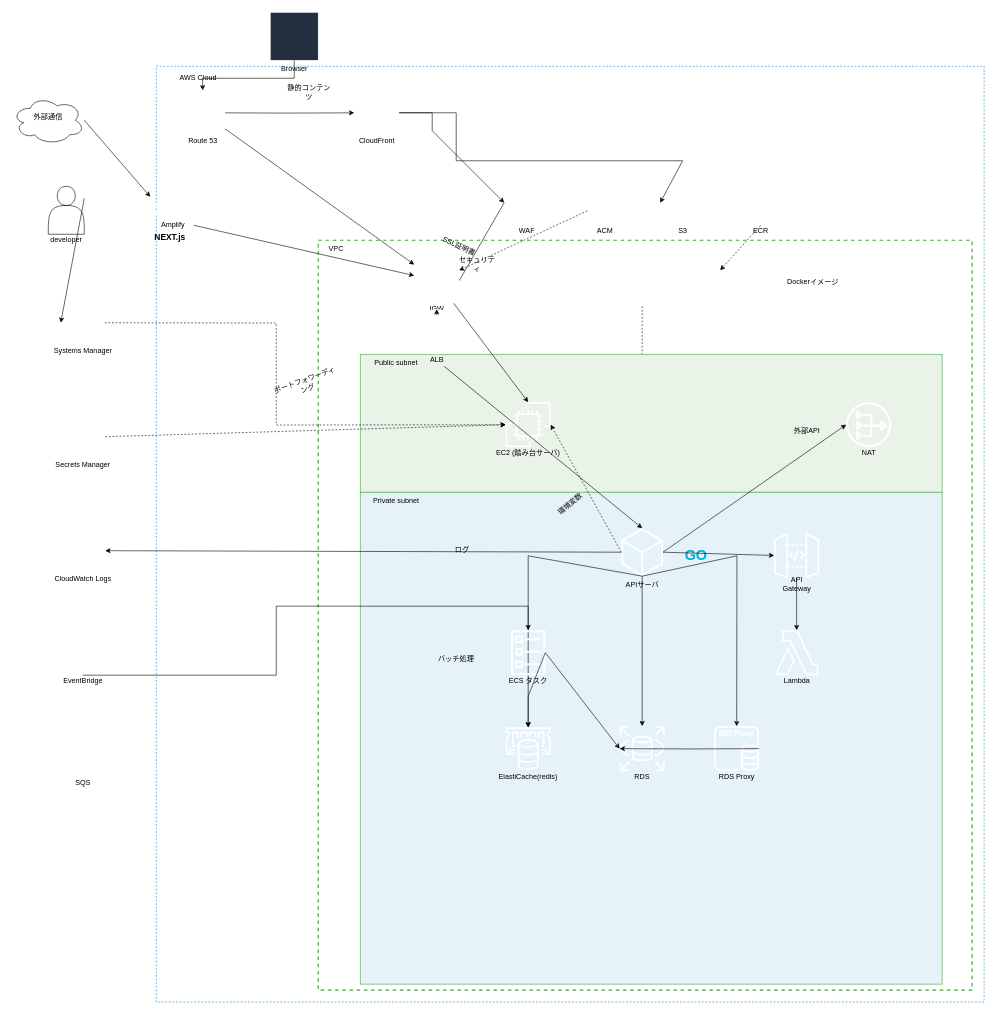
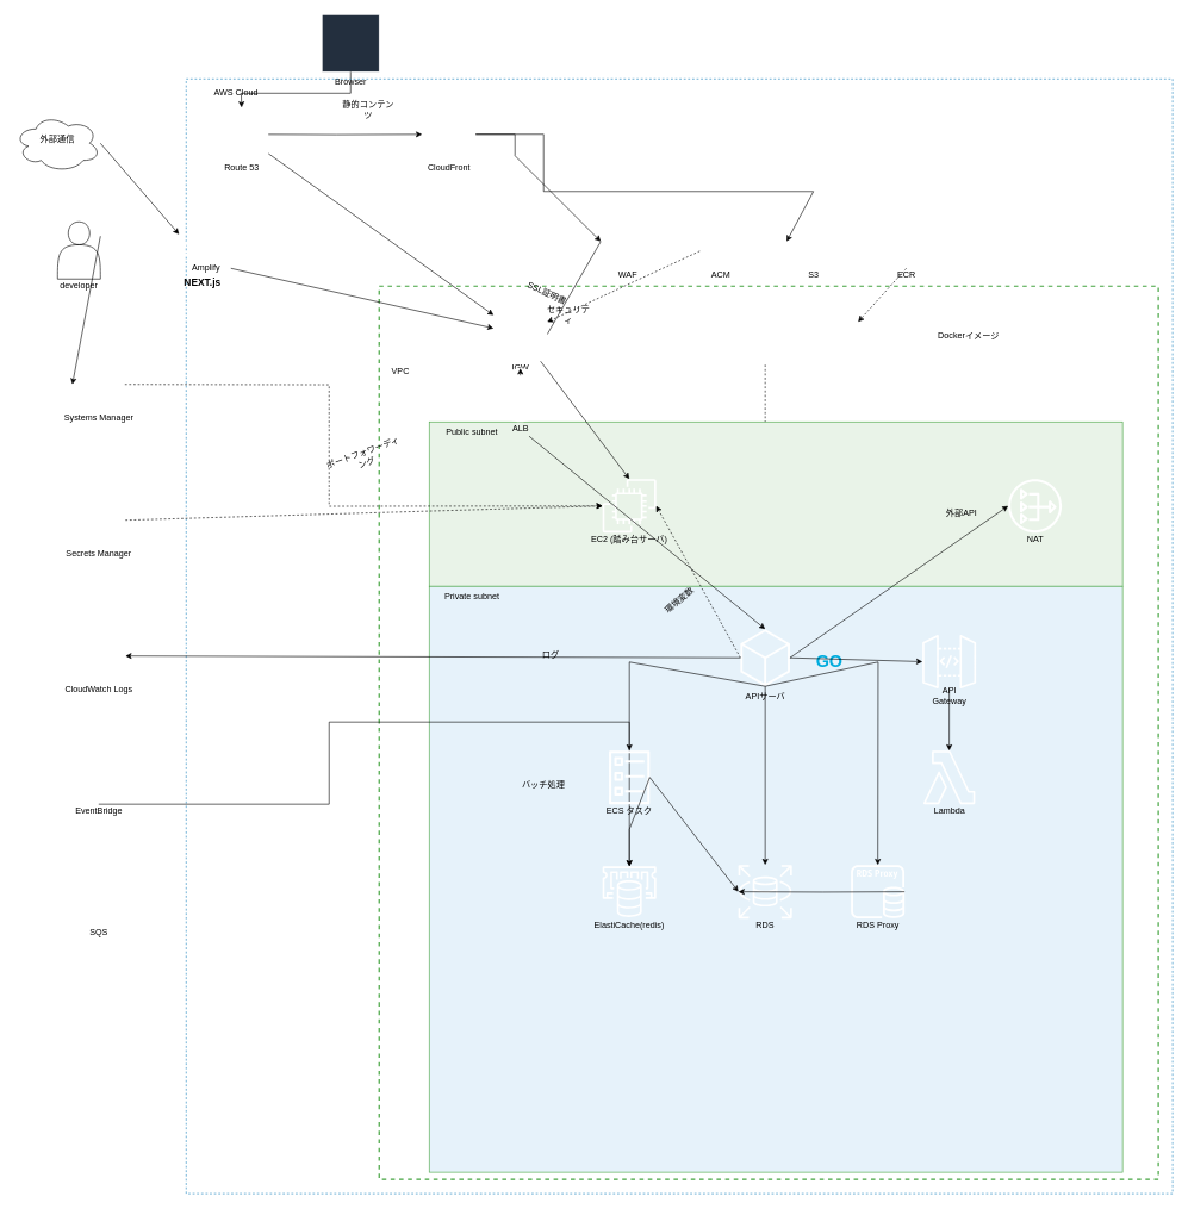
- <mxCell id="24" value="VPC" style="text;html=1;strokeColor=none;fillColor=none;align=center;verticalAlign=middle;whiteSpace=wrap;rounded=0;" vertex="1" parent="11"><mxGeometry x="280" y="295" width="40" height="20" as="geometry" /></mxCell>
+ <mxCell id="24" value="VPC" style="text;html=1;strokeColor=none;fillColor=none;align=center;verticalAlign=middle;whiteSpace=wrap;rounded=0;" vertex="1" parent="11"><mxGeometry x="280" y="400" width="40" height="20" as="geometry" /></mxCell>
